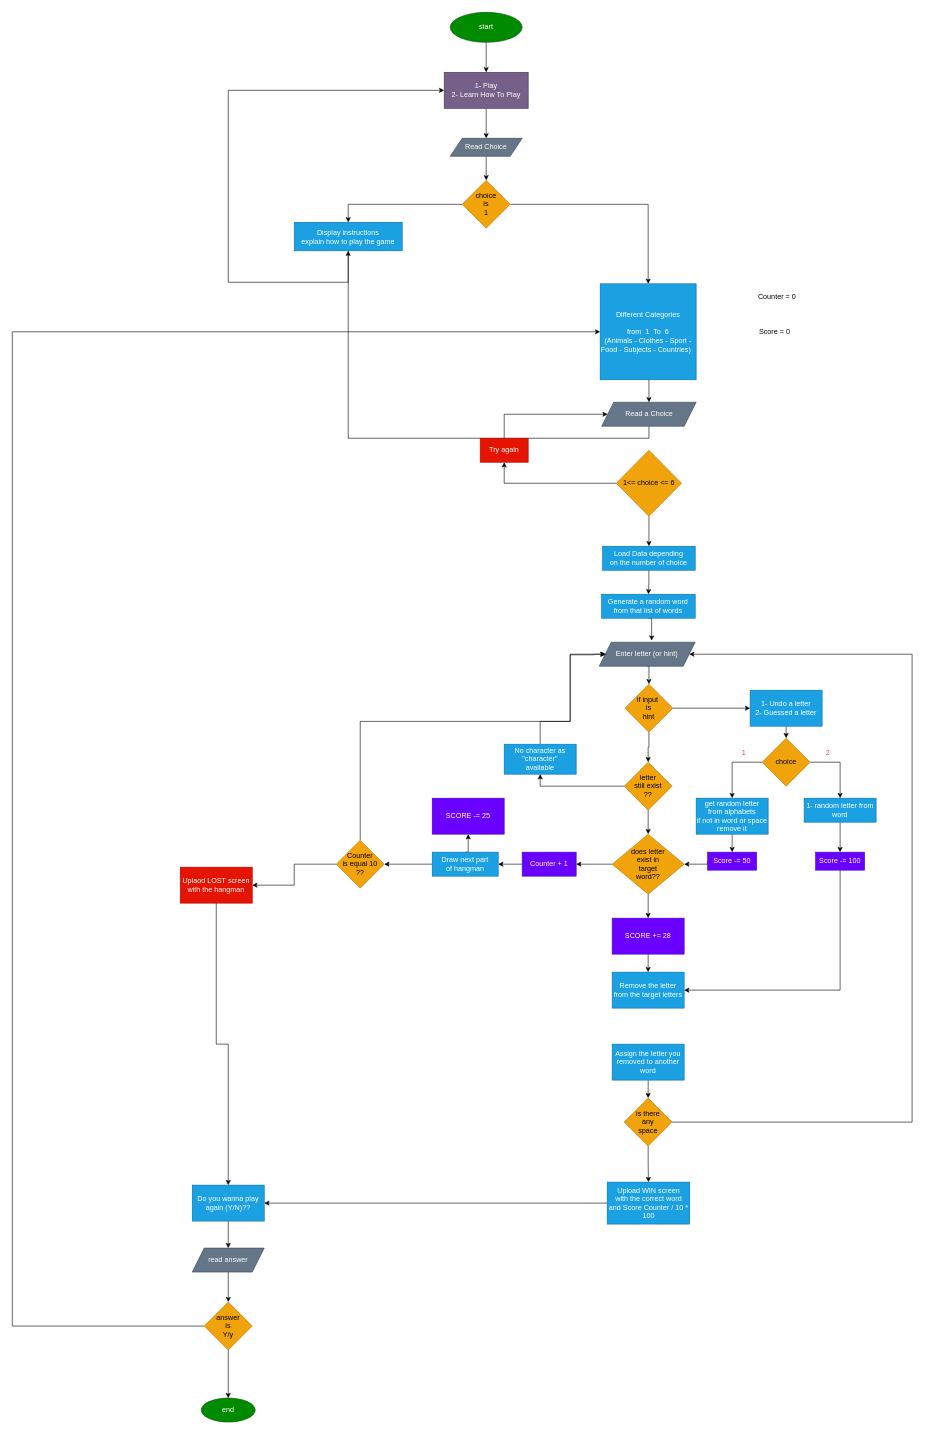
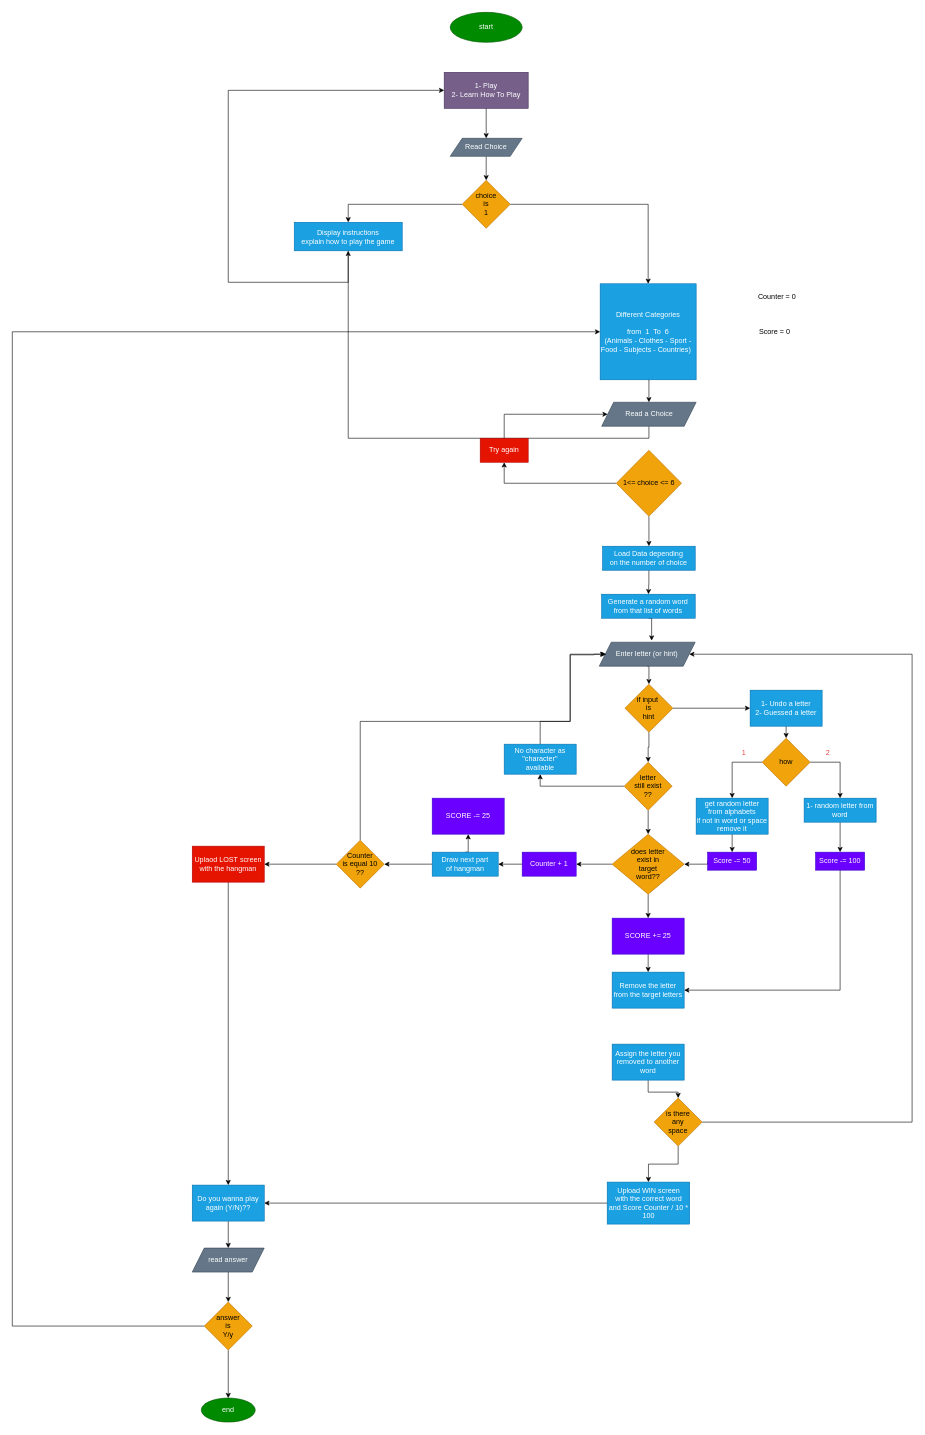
- <mxCell id="83" style="edgeStyle=orthogonalEdgeStyle;rounded=0;orthogonalLoop=1;jettySize=auto;html=1;exitX=0.5;exitY=1;exitDx=0;exitDy=0;entryX=0.5;entryY=0;entryDx=0;entryDy=0;" edge="1" parent="1" source="84" target="67"><mxGeometry relative="1" as="geometry" /></mxCell>
- <mxCell id="54" value="choice" style="rhombus;whiteSpace=wrap;html=1;fillColor=#f0a30a;fontColor=#000000;strokeColor=#BD7000;" parent="1" vertex="1"><mxGeometry x="1270" y="1230" width="80" height="80" as="geometry" /></mxCell>
+ <mxCell id="54" value="how" style="rhombus;whiteSpace=wrap;html=1;fillColor=#f0a30a;fontColor=#000000;strokeColor=#BD7000;" parent="1" vertex="1"><mxGeometry x="1270" y="1230" width="80" height="80" as="geometry" /></mxCell>
- <mxCell id="39" value="Uplaod LOST screen&lt;br&gt;with the hangman" style="rounded=0;whiteSpace=wrap;html=1;fillColor=#e51400;fontColor=#ffffff;strokeColor=#B20000;" parent="1" vertex="1"><mxGeometry x="300" y="1445" width="120" height="60" as="geometry" /></mxCell>
+ <mxCell id="39" value="Uplaod LOST screen&lt;br&gt;with the hangman" style="rounded=0;whiteSpace=wrap;html=1;fillColor=#e51400;fontColor=#ffffff;strokeColor=#B20000;" parent="1" vertex="1"><mxGeometry x="320" y="1410" width="120" height="60" as="geometry" /></mxCell>
- <mxCell id="45" value="SCORE += 28" style="rounded=0;whiteSpace=wrap;html=1;fillColor=#6a00ff;strokeColor=#3700CC;fontColor=#ffffff;" parent="1" vertex="1"><mxGeometry x="1020" y="1530" width="120" height="60" as="geometry" /></mxCell>
+ <mxCell id="45" value="SCORE += 25" style="rounded=0;whiteSpace=wrap;html=1;fillColor=#6a00ff;strokeColor=#3700CC;fontColor=#ffffff;" parent="1" vertex="1"><mxGeometry x="1020" y="1530" width="120" height="60" as="geometry" /></mxCell>
- <mxCell id="37" value="is there&lt;br&gt;any&lt;br&gt;space" style="rhombus;whiteSpace=wrap;html=1;fillColor=#f0a30a;fontColor=#000000;strokeColor=#BD7000;" parent="1" vertex="1"><mxGeometry x="1040" y="1830" width="80" height="80" as="geometry" /></mxCell>
+ <mxCell id="37" value="is there&lt;br&gt;any&lt;br&gt;space" style="rhombus;whiteSpace=wrap;html=1;fillColor=#f0a30a;fontColor=#000000;strokeColor=#BD7000;" parent="1" vertex="1"><mxGeometry x="1090" y="1830" width="80" height="80" as="geometry" /></mxCell>
